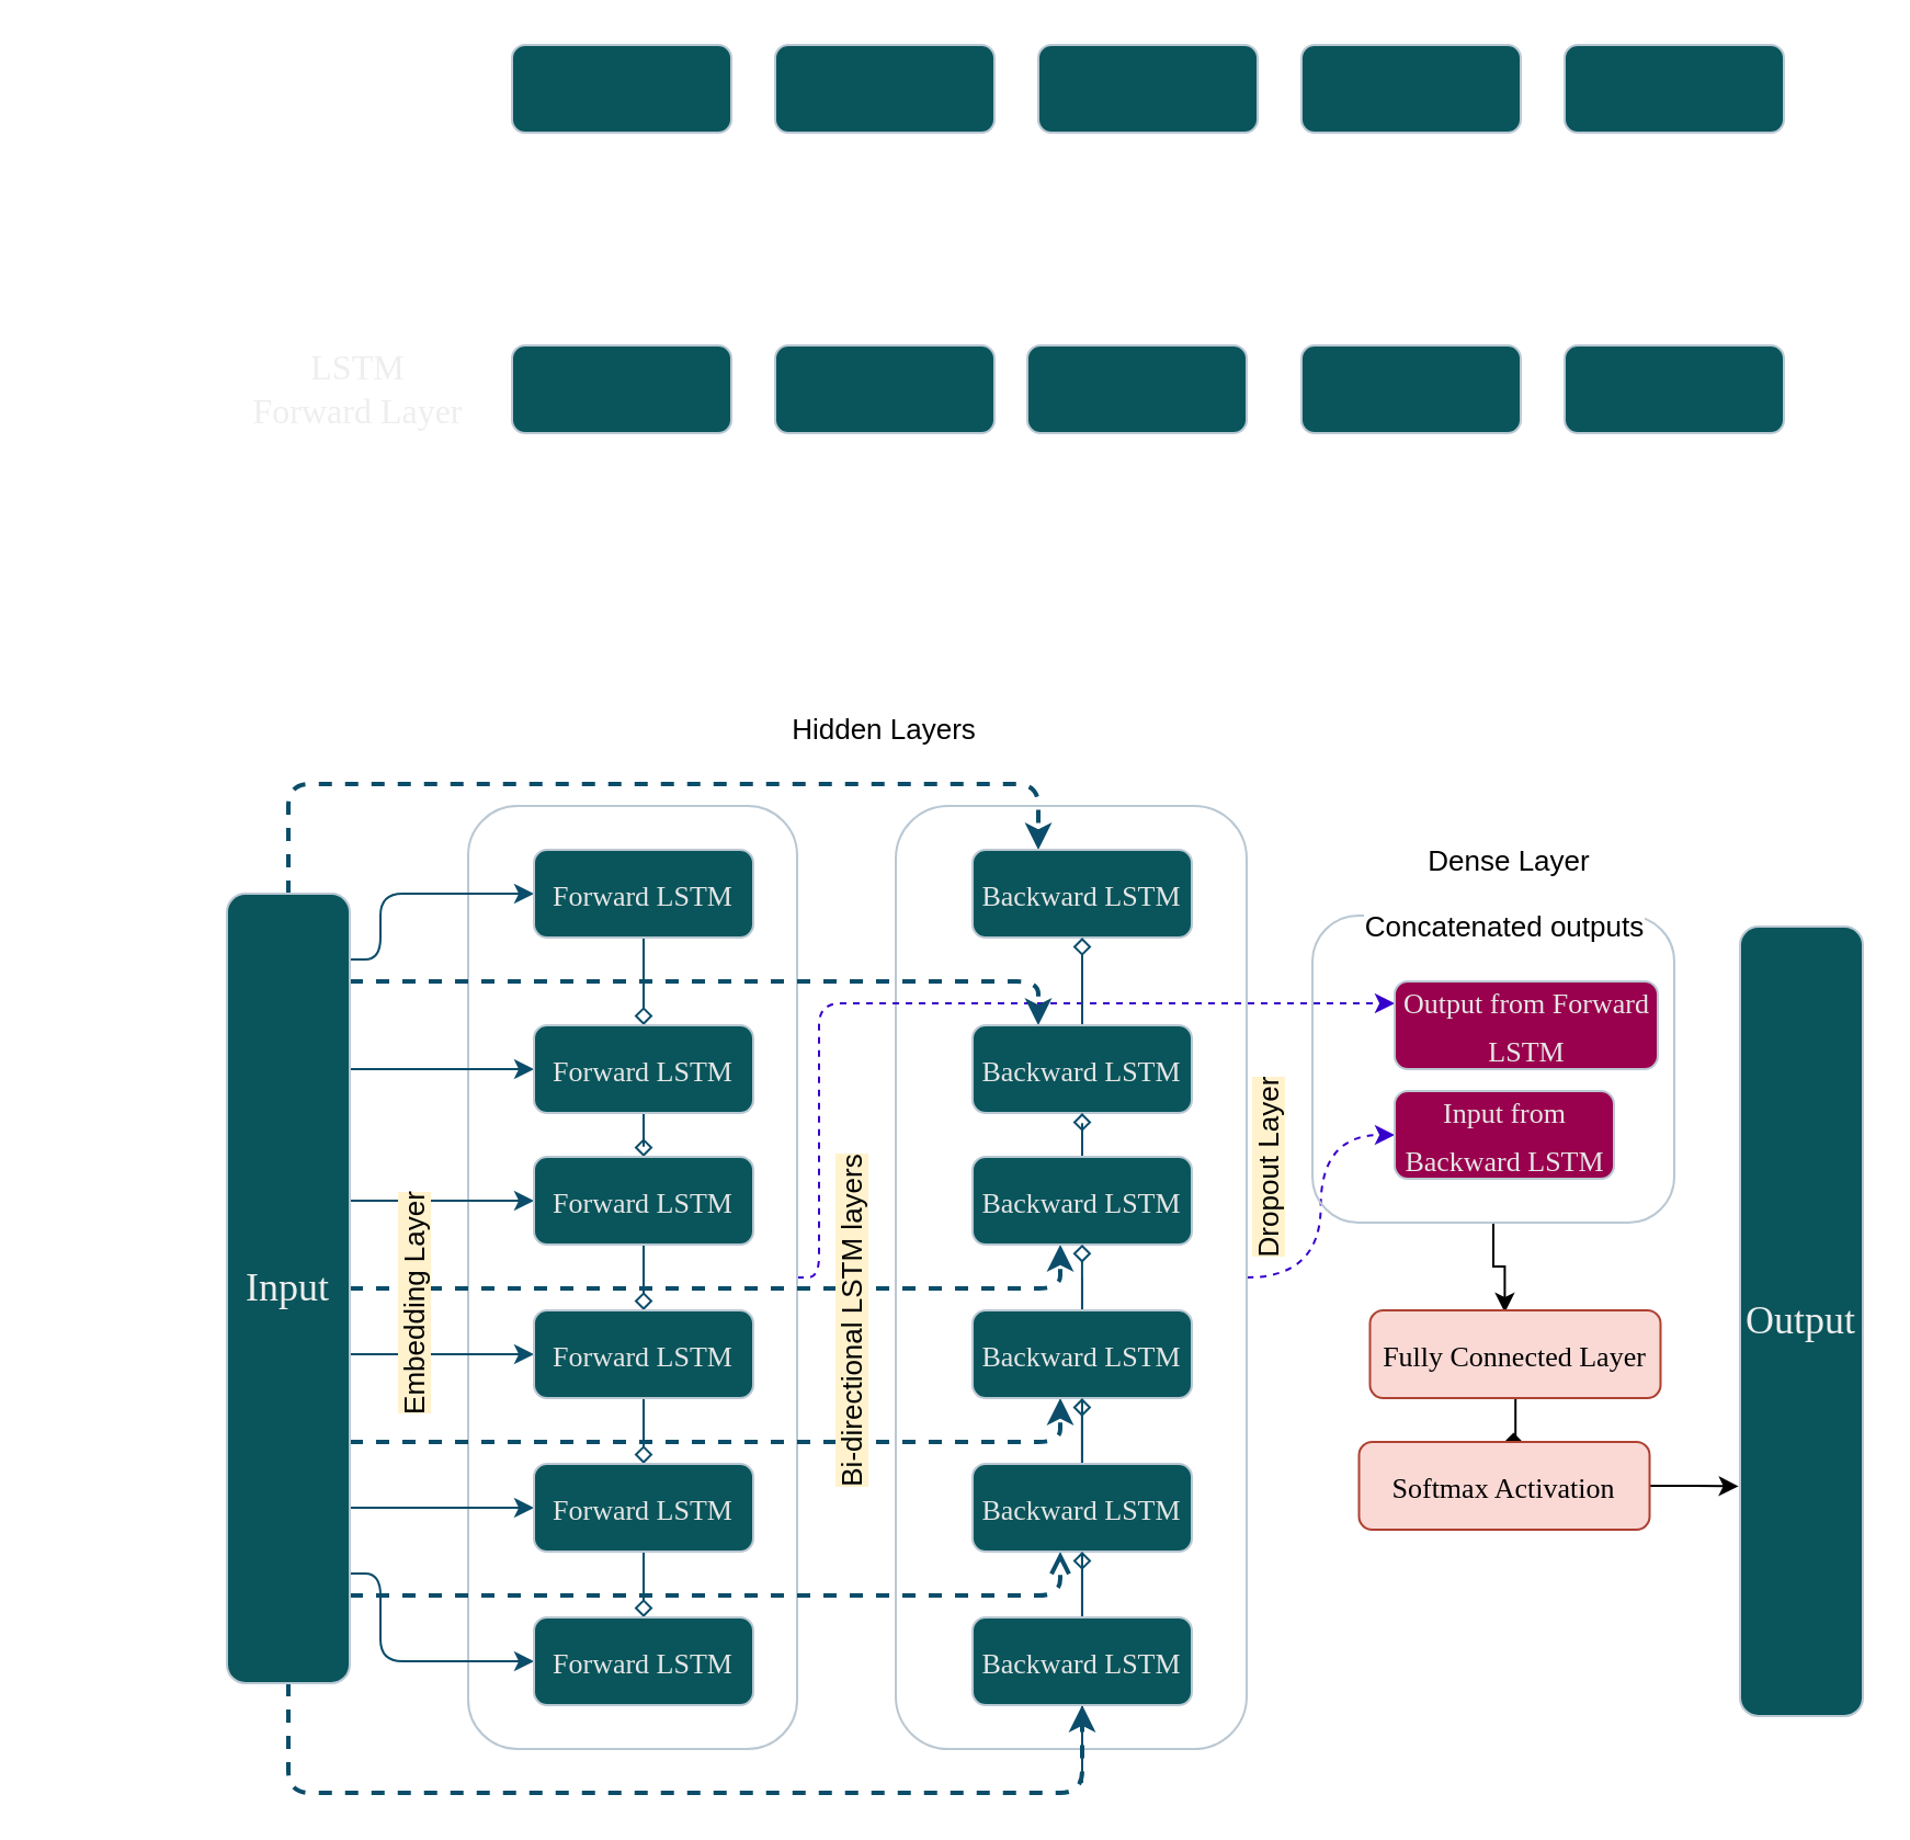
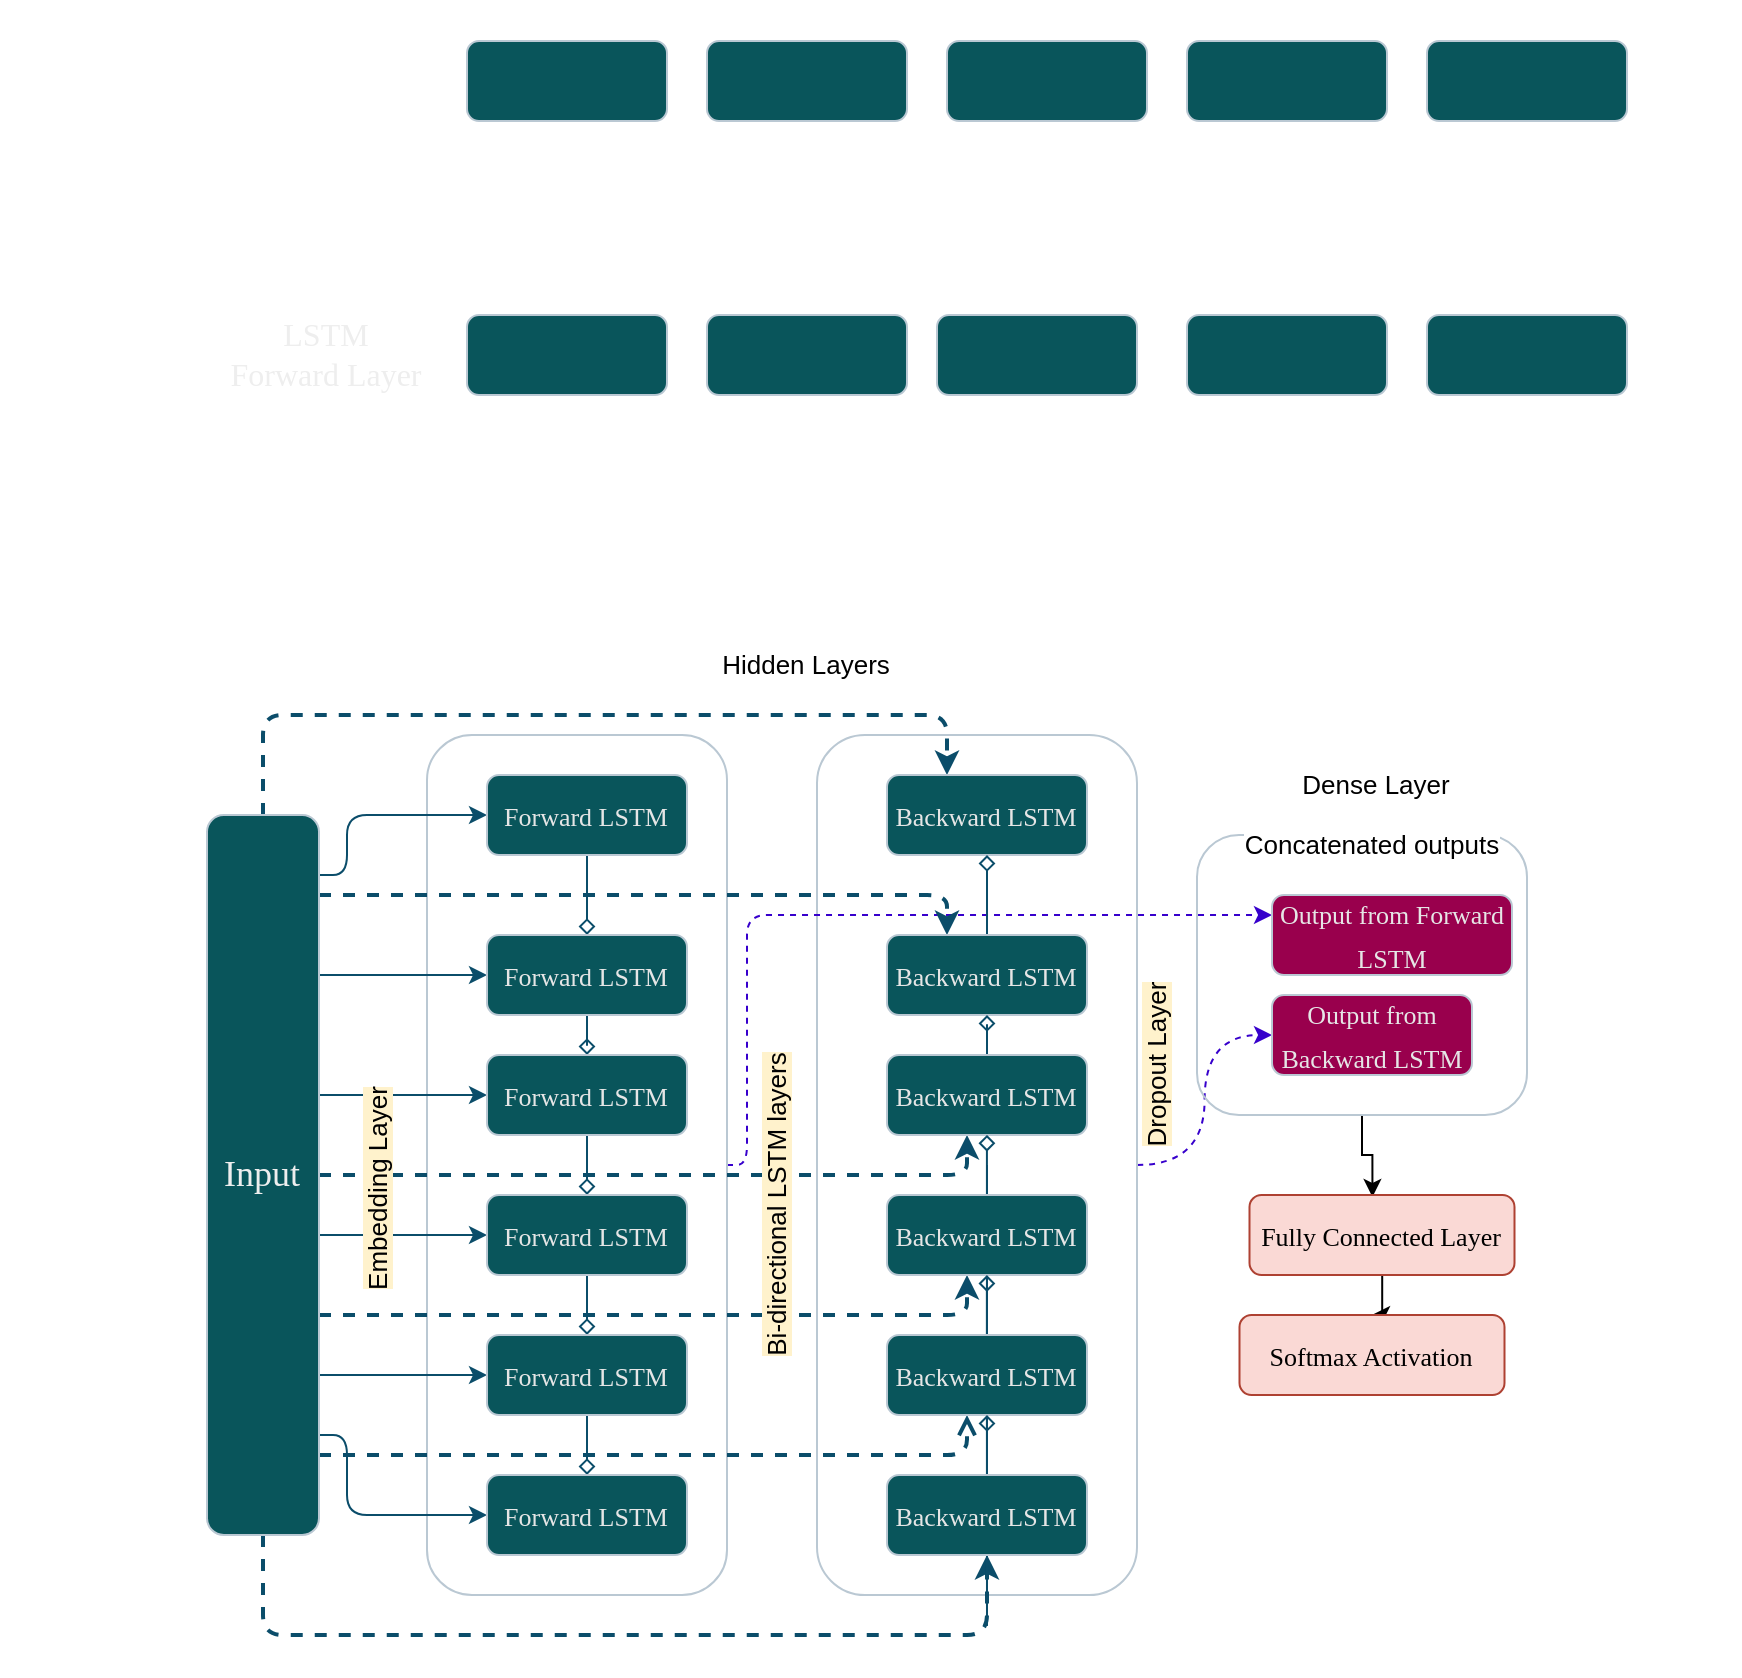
- <mxCell id="60" value="&lt;span style=&quot;color: rgb(230 , 230 , 230) ; font-size: 13px&quot;&gt;Input from Backward LSTM&lt;/span&gt;" style="rounded=1;whiteSpace=wrap;html=1;fontFamily=Times New Roman;fontSize=18;fillColor=#99004D;strokeColor=#BAC8D3;fontColor=#EEEEEE;" vertex="1" parent="1"><mxGeometry x="635.5" y="497" width="100" height="40" as="geometry" /></mxCell>
+ <mxCell id="60" value="&lt;span style=&quot;color: rgb(230 , 230 , 230) ; font-size: 13px&quot;&gt;Output from Backward LSTM&lt;/span&gt;" style="rounded=1;whiteSpace=wrap;html=1;fontFamily=Times New Roman;fontSize=18;fillColor=#99004D;strokeColor=#BAC8D3;fontColor=#EEEEEE;" vertex="1" parent="1"><mxGeometry x="635.5" y="497" width="100" height="40" as="geometry" /></mxCell>
- <mxCell id="62" value="&lt;font style=&quot;font-size: 18px&quot; face=&quot;Times New Roman&quot;&gt;Output&lt;/font&gt;" style="rounded=1;whiteSpace=wrap;html=1;fillColor=#09555B;strokeColor=#BAC8D3;fontColor=#EEEEEE;" vertex="1" parent="1"><mxGeometry x="793" y="422" width="56" height="360" as="geometry" /></mxCell>
- <mxCell id="63" style="edgeStyle=orthogonalEdgeStyle;rounded=0;sketch=0;orthogonalLoop=1;jettySize=auto;html=1;entryX=0.5;entryY=0;entryDx=0;entryDy=0;fontColor=#000000;strokeColor=#000000;endArrow=diamond;" edge="1" parent="1" source="64" target="66"><mxGeometry relative="1" as="geometry" /></mxCell>
+ <mxCell id="63" style="edgeStyle=orthogonalEdgeStyle;rounded=0;sketch=0;orthogonalLoop=1;jettySize=auto;html=1;entryX=0.5;entryY=0;entryDx=0;entryDy=0;fontColor=#000000;strokeColor=#000000;" edge="1" parent="1" source="64" target="66"><mxGeometry relative="1" as="geometry" /></mxCell>
- <mxCell id="65" style="edgeStyle=orthogonalEdgeStyle;rounded=0;sketch=0;orthogonalLoop=1;jettySize=auto;html=1;entryX=-0.012;entryY=0.709;entryDx=0;entryDy=0;entryPerimeter=0;fontColor=#000000;strokeColor=#000000;" edge="1" parent="1" source="66" target="62"><mxGeometry relative="1" as="geometry" /></mxCell>
